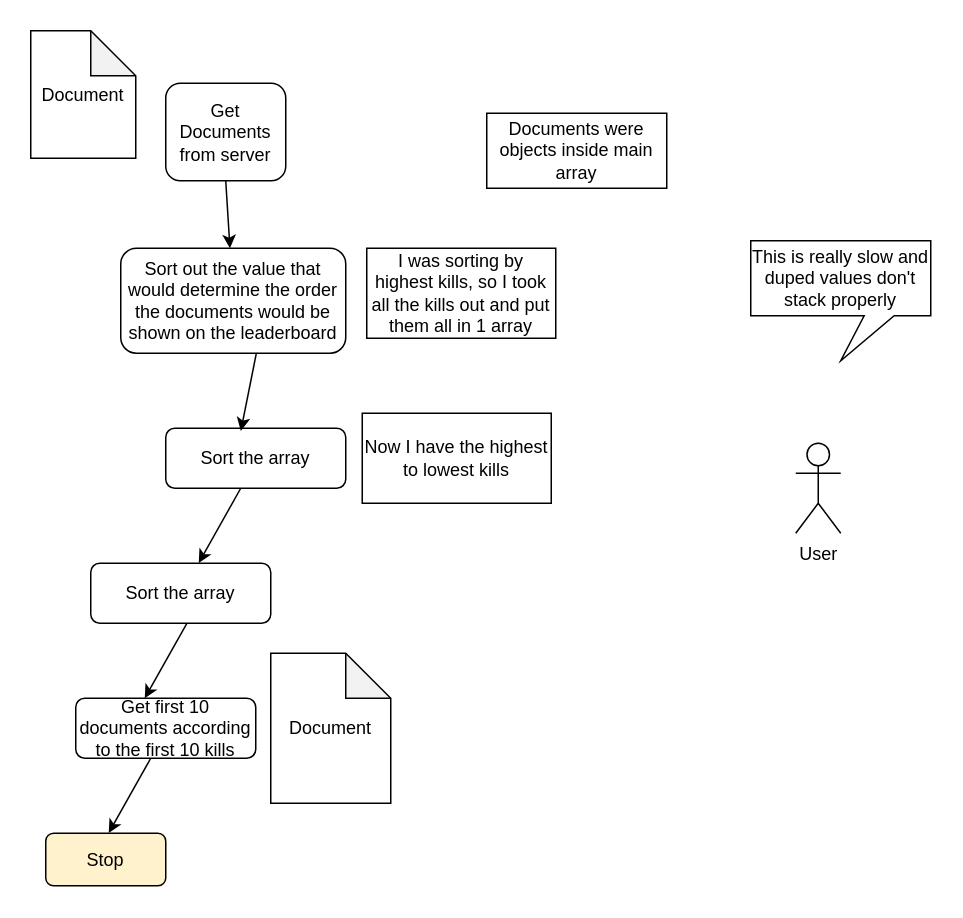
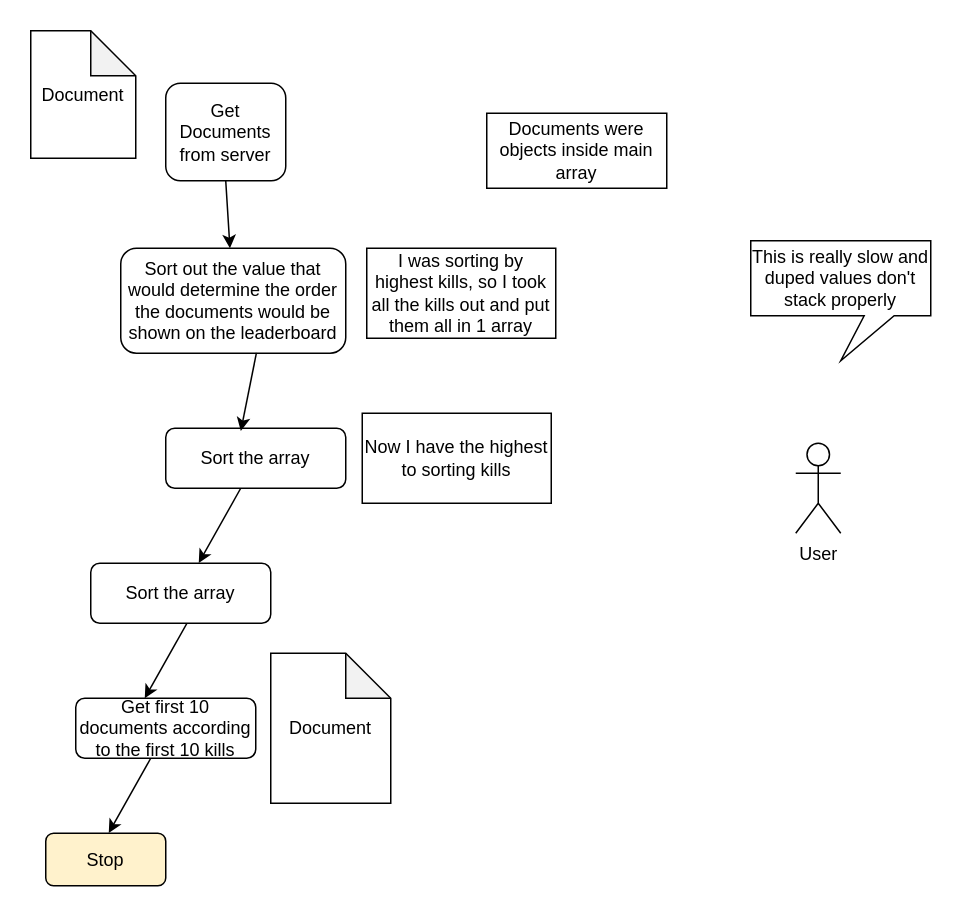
- <mxCell id="9" value="Now I have the highest to lowest kills" style="whiteSpace=wrap;html=1;" vertex="1" parent="1"><mxGeometry x="241" y="275" width="126" height="60" as="geometry" /></mxCell>
+ <mxCell id="9" value="Now I have the highest to sorting kills" style="whiteSpace=wrap;html=1;" vertex="1" parent="1"><mxGeometry x="241" y="275" width="126" height="60" as="geometry" /></mxCell>
